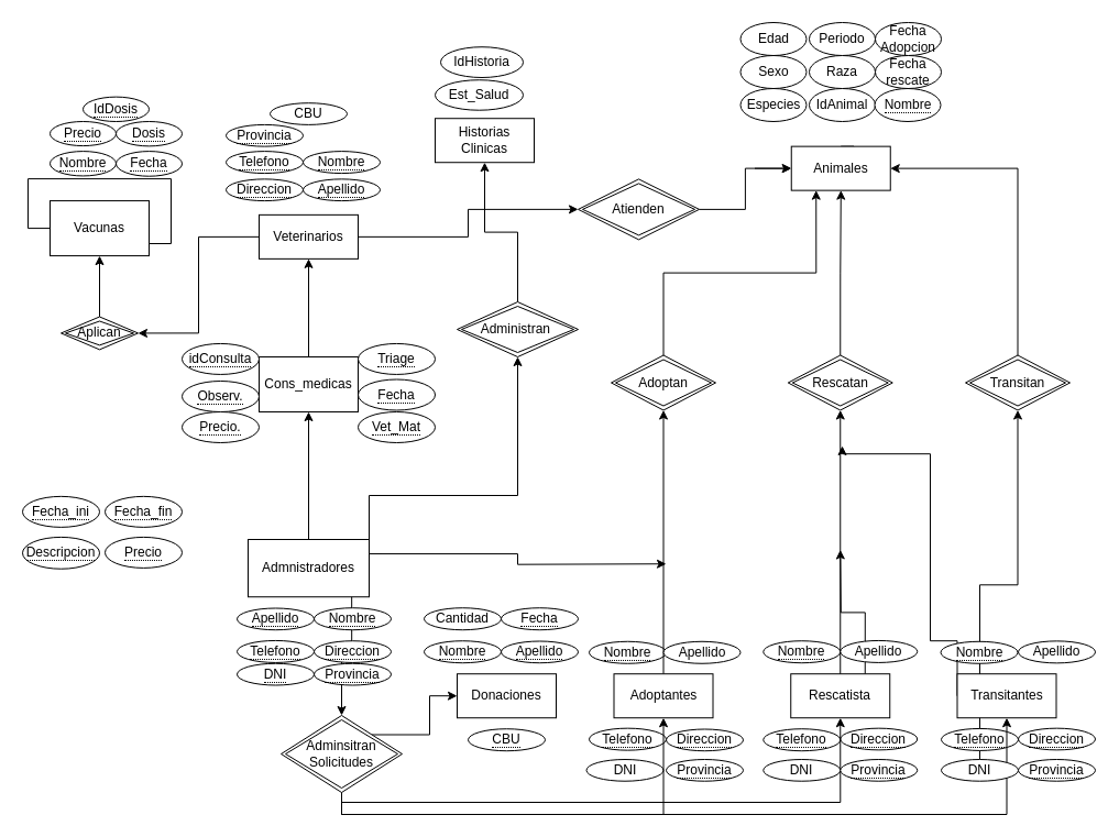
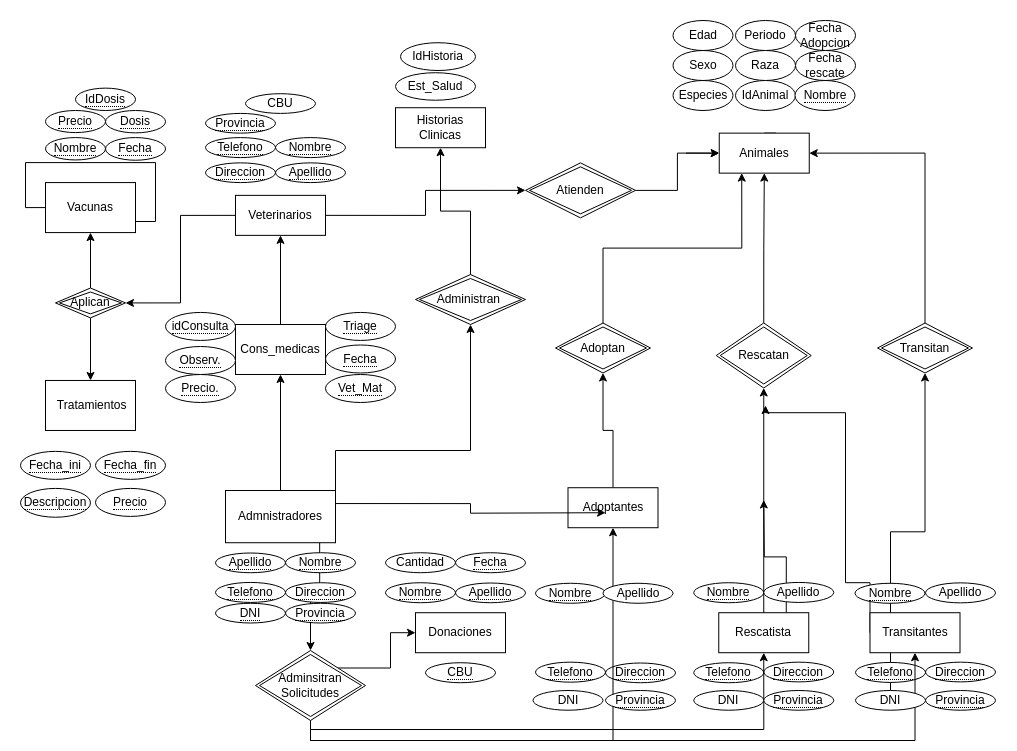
+ <mxCell id="20" style="edgeStyle=orthogonalEdgeStyle;rounded=0;orthogonalLoop=1;jettySize=auto;html=1;exitX=0.5;exitY=1;exitDx=0;exitDy=0;entryX=0.5;entryY=0;entryDx=0;entryDy=0;" parent="1" source="21" target="86" edge="1"><mxGeometry relative="1" as="geometry" /></mxCell>
- <mxCell id="28" value="Rescatan" style="shape=rhombus;double=1;perimeter=rhombusPerimeter;whiteSpace=wrap;html=1;align=center;" parent="1" vertex="1"><mxGeometry x="715.75" y="322.5" width="95" height="50" as="geometry" /></mxCell>
+ <mxCell id="28" value="Rescatan" style="shape=rhombus;double=1;perimeter=rhombusPerimeter;whiteSpace=wrap;html=1;align=center;" parent="1" vertex="1"><mxGeometry x="715.75" y="322.5" width="95" height="65" as="geometry" /></mxCell>
+ <mxCell id="86" value="&amp;nbsp;Tratamientos" style="rounded=0;whiteSpace=wrap;html=1;" parent="1" vertex="1"><mxGeometry x="45" y="379.97" width="90" height="50" as="geometry" /></mxCell>
- <mxCell id="24" value="Adoptantes" style="rounded=0;whiteSpace=wrap;html=1;" parent="1" vertex="1"><mxGeometry x="557.5" y="612.22" width="90" height="40" as="geometry" /></mxCell>
+ <mxCell id="24" value="Adoptantes" style="rounded=0;whiteSpace=wrap;html=1;" parent="1" vertex="1"><mxGeometry x="567.5" y="487.22" width="90" height="40" as="geometry" /></mxCell>
